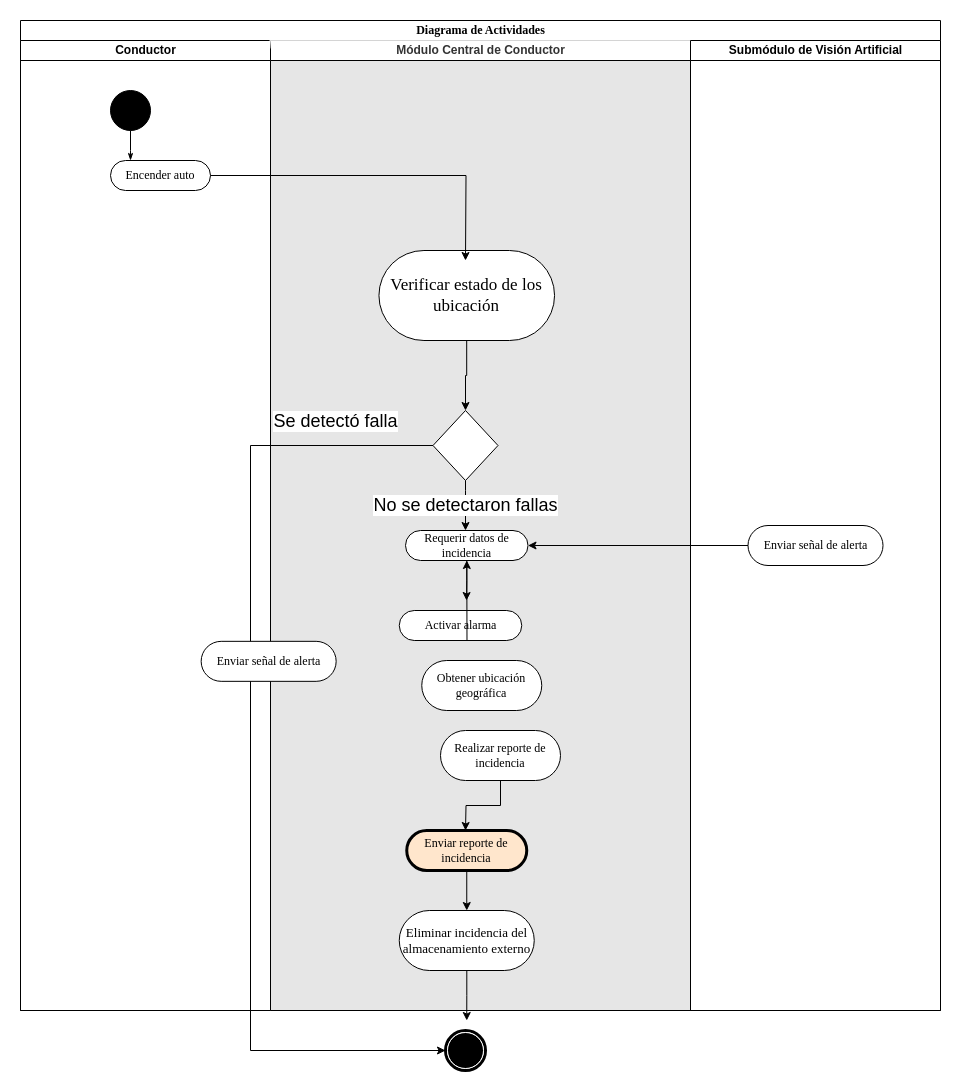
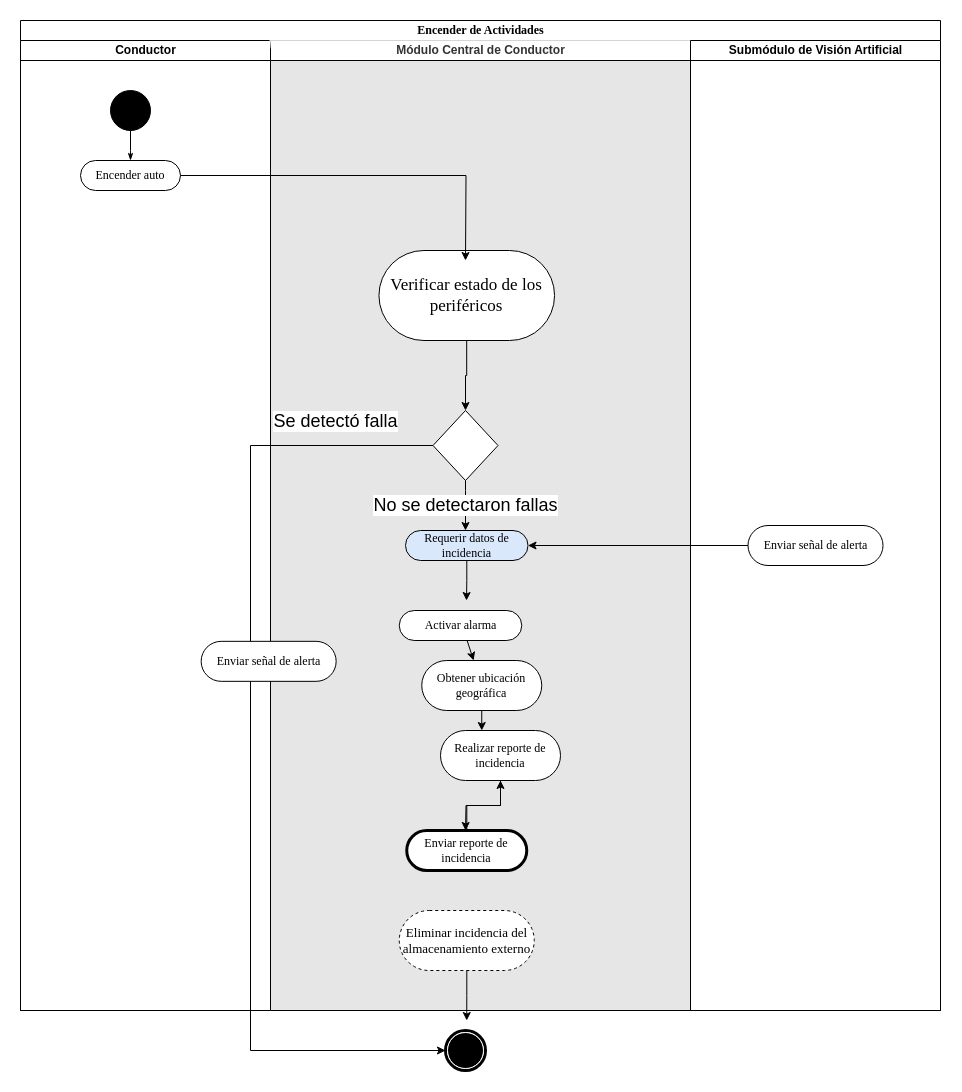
- <mxCell id="2" value="Diagrama de Actividades" style="swimlane;html=1;childLayout=stackLayout;startSize=20;rounded=0;shadow=0;comic=0;labelBackgroundColor=none;strokeWidth=1;fontFamily=Verdana;fontSize=12;align=center;" parent="1" vertex="1"><mxGeometry x="20" y="20" width="920" height="990" as="geometry" /></mxCell>
+ <mxCell id="2" value="Encender de Actividades" style="swimlane;html=1;childLayout=stackLayout;startSize=20;rounded=0;shadow=0;comic=0;labelBackgroundColor=none;strokeWidth=1;fontFamily=Verdana;fontSize=12;align=center;" parent="1" vertex="1"><mxGeometry x="20" y="20" width="920" height="990" as="geometry" /></mxCell>
- <mxCell id="5" value="Encender auto" style="rounded=1;whiteSpace=wrap;html=1;shadow=0;comic=0;labelBackgroundColor=none;strokeWidth=1;fontFamily=Verdana;fontSize=12;align=center;arcSize=50;" parent="3" vertex="1"><mxGeometry x="90" y="120" width="100" height="30" as="geometry" /></mxCell>
+ <mxCell id="5" value="Encender auto" style="rounded=1;whiteSpace=wrap;html=1;shadow=0;comic=0;labelBackgroundColor=none;strokeWidth=1;fontFamily=Verdana;fontSize=12;align=center;arcSize=50;" parent="3" vertex="1"><mxGeometry x="60" y="120" width="100" height="30" as="geometry" /></mxCell>
- <mxCell id="10" value="&lt;span style=&quot;font-size: 17px;&quot;&gt;Verificar estado de los ubicación&lt;/span&gt;" style="rounded=1;whiteSpace=wrap;html=1;shadow=0;comic=0;labelBackgroundColor=none;strokeWidth=1;fontFamily=Verdana;fontSize=12;align=center;arcSize=50;" parent="7" vertex="1"><mxGeometry x="108.44" y="210" width="175.62" height="90" as="geometry" /></mxCell>
+ <mxCell id="10" value="&lt;span style=&quot;font-size: 17px;&quot;&gt;Verificar estado de los periféricos&lt;/span&gt;" style="rounded=1;whiteSpace=wrap;html=1;shadow=0;comic=0;labelBackgroundColor=none;strokeWidth=1;fontFamily=Verdana;fontSize=12;align=center;arcSize=50;" parent="7" vertex="1"><mxGeometry x="108.44" y="210" width="175.62" height="90" as="geometry" /></mxCell>
- <mxCell id="8" value="Requerir datos de incidencia" style="rounded=1;whiteSpace=wrap;html=1;shadow=0;comic=0;labelBackgroundColor=none;strokeWidth=1;fontFamily=Verdana;fontSize=12;align=center;arcSize=50;" parent="7" vertex="1"><mxGeometry x="135" y="490" width="122.5" height="30" as="geometry" /></mxCell>
+ <mxCell id="8" value="Requerir datos de incidencia" style="rounded=1;whiteSpace=wrap;html=1;shadow=0;comic=0;labelBackgroundColor=none;strokeWidth=1;fontFamily=Verdana;fontSize=12;align=center;arcSize=50;fillColor=#dae8fc;" parent="7" vertex="1"><mxGeometry x="135" y="490" width="122.5" height="30" as="geometry" /></mxCell>
- <mxCell id="19" value="" style="endArrow=classic;html=1;rounded=0;exitX=0.553;exitY=0.987;exitDx=0;exitDy=0;exitPerimeter=0;" edge="1" parent="7" source="18" target="8"><mxGeometry width="50" height="50" relative="1" as="geometry"><mxPoint x="196" y="610" as="sourcePoint" /><mxPoint x="230" y="530" as="targetPoint" /></mxGeometry></mxCell>
+ <mxCell id="19" value="" style="endArrow=classic;html=1;rounded=0;exitX=0.553;exitY=0.987;exitDx=0;exitDy=0;exitPerimeter=0;" edge="1" parent="7" source="18" target="17"><mxGeometry width="50" height="50" relative="1" as="geometry"><mxPoint x="196" y="610" as="sourcePoint" /><mxPoint x="230" y="530" as="targetPoint" /></mxGeometry></mxCell>
+ <mxCell id="16" style="edgeStyle=orthogonalEdgeStyle;rounded=0;orthogonalLoop=1;jettySize=auto;html=1;fontSize=10;" parent="7" source="17" target="12" edge="1"><mxGeometry relative="1" as="geometry"><Array as="points"><mxPoint x="195" y="690" /><mxPoint x="195" y="690" /></Array></mxGeometry></mxCell>
- <mxCell id="14" value="Enviar reporte de incidencia" style="rounded=1;whiteSpace=wrap;html=1;shadow=0;comic=0;labelBackgroundColor=none;strokeWidth=3;fontFamily=Verdana;fontSize=12;align=center;arcSize=50;fillColor=#ffe6cc;" parent="7" vertex="1"><mxGeometry x="136.25" y="790" width="120" height="40" as="geometry" /></mxCell>
+ <mxCell id="14" value="Enviar reporte de incidencia" style="rounded=1;whiteSpace=wrap;html=1;shadow=0;comic=0;labelBackgroundColor=none;strokeWidth=3;fontFamily=Verdana;fontSize=12;align=center;arcSize=50;" parent="7" vertex="1"><mxGeometry x="136.25" y="790" width="120" height="40" as="geometry" /></mxCell>
- <mxCell id="13" style="edgeStyle=orthogonalEdgeStyle;rounded=0;orthogonalLoop=1;jettySize=auto;html=1;fontSize=10;" parent="7" source="14" target="15" edge="1"><mxGeometry relative="1" as="geometry" /></mxCell>
+ <mxCell id="13" style="edgeStyle=orthogonalEdgeStyle;rounded=0;orthogonalLoop=1;jettySize=auto;html=1;fontSize=10;" parent="7" source="14" target="12" edge="1"><mxGeometry relative="1" as="geometry" /></mxCell>
- <mxCell id="15" value="&lt;font style=&quot;font-size: 13px;&quot;&gt;Eliminar incidencia del almacenamiento externo&lt;/font&gt;" style="rounded=1;whiteSpace=wrap;html=1;shadow=0;comic=0;labelBackgroundColor=none;strokeWidth=1;fontFamily=Verdana;fontSize=12;align=center;arcSize=50;" parent="7" vertex="1"><mxGeometry x="128.75" y="870" width="135" height="60" as="geometry" /></mxCell>
+ <mxCell id="15" value="&lt;font style=&quot;font-size: 13px;&quot;&gt;Eliminar incidencia del almacenamiento externo&lt;/font&gt;" style="rounded=1;whiteSpace=wrap;html=1;shadow=0;comic=0;labelBackgroundColor=none;strokeWidth=1;fontFamily=Verdana;fontSize=12;align=center;arcSize=50;dashed=1;" parent="7" vertex="1"><mxGeometry x="128.75" y="870" width="135" height="60" as="geometry" /></mxCell>
